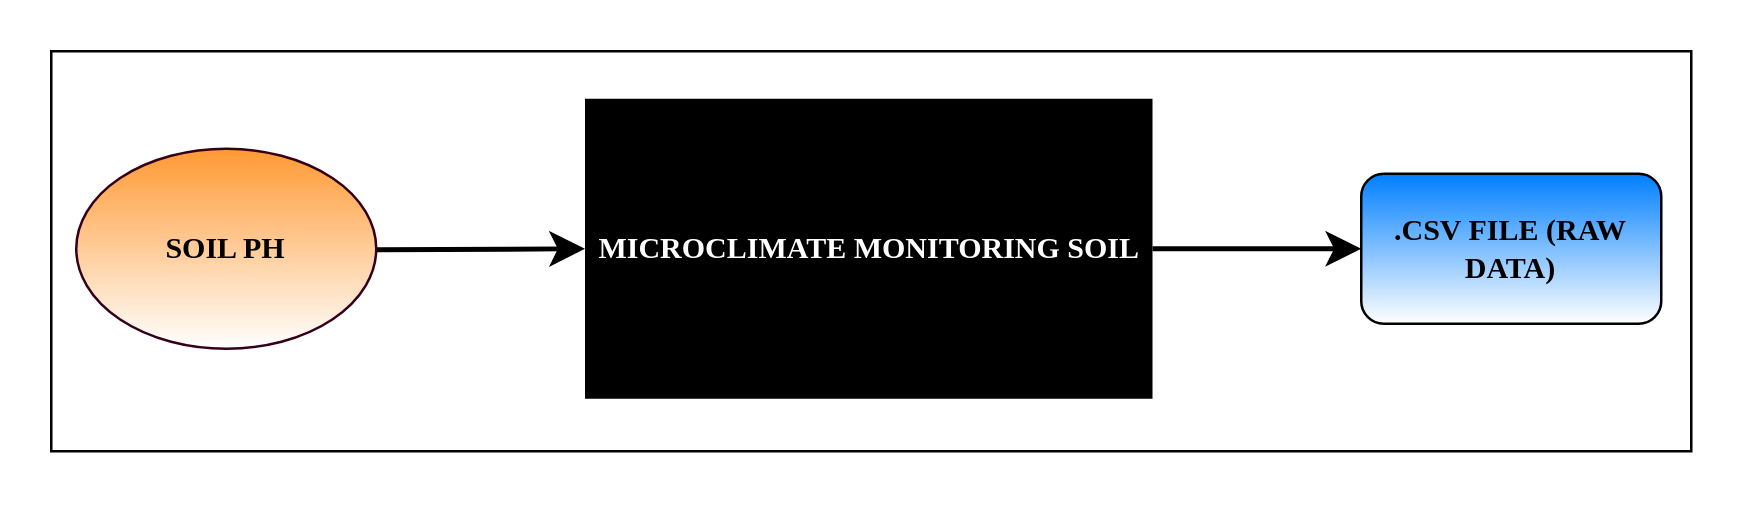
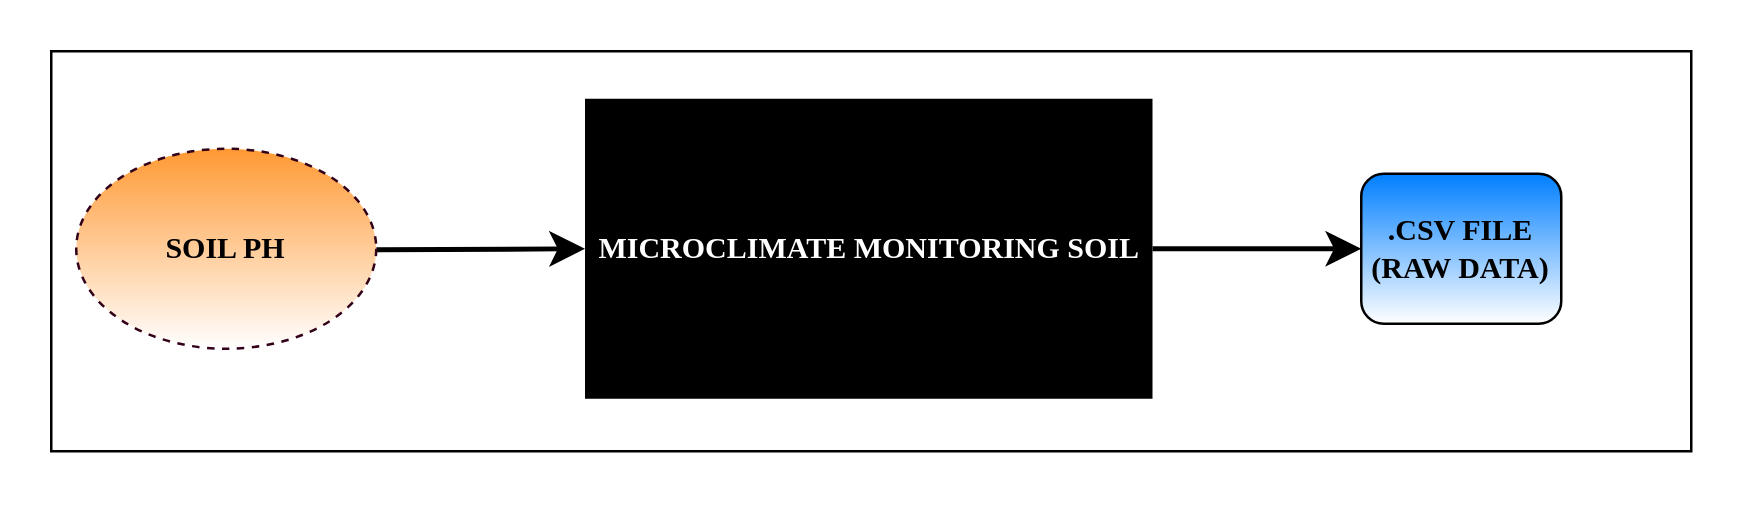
- <mxCell id="4" value="SOIL PH" style="ellipse;whiteSpace=wrap;html=1;fillColor=#FF9933;fontColor=default;strokeColor=#33001A;gradientColor=#FFFFFF;gradientDirection=south;fontStyle=1;fontFamily=Times New Roman;" vertex="1" parent="1"><mxGeometry x="30" y="59" width="120" height="80" as="geometry" /></mxCell>
+ <mxCell id="4" value="SOIL PH" style="ellipse;whiteSpace=wrap;html=1;fillColor=#FF9933;fontColor=default;strokeColor=#33001A;gradientColor=#FFFFFF;gradientDirection=south;fontStyle=1;fontFamily=Times New Roman;dashed=1;" vertex="1" parent="1"><mxGeometry x="30" y="59" width="120" height="80" as="geometry" /></mxCell>
- <mxCell id="5" value=".CSV FILE (RAW DATA)" style="rounded=1;whiteSpace=wrap;html=1;fillColor=#007FFF;gradientColor=#FFFFFF;fontColor=default;fontStyle=1;fontFamily=Times New Roman;" vertex="1" parent="1"><mxGeometry x="544" y="69" width="120" height="60" as="geometry" /></mxCell>
+ <mxCell id="5" value=".CSV FILE (RAW DATA)" style="rounded=1;whiteSpace=wrap;html=1;fillColor=#007FFF;gradientColor=#FFFFFF;fontColor=default;fontStyle=1;fontFamily=Times New Roman;" vertex="1" parent="1"><mxGeometry x="544" y="69" width="80" height="60" as="geometry" /></mxCell>
